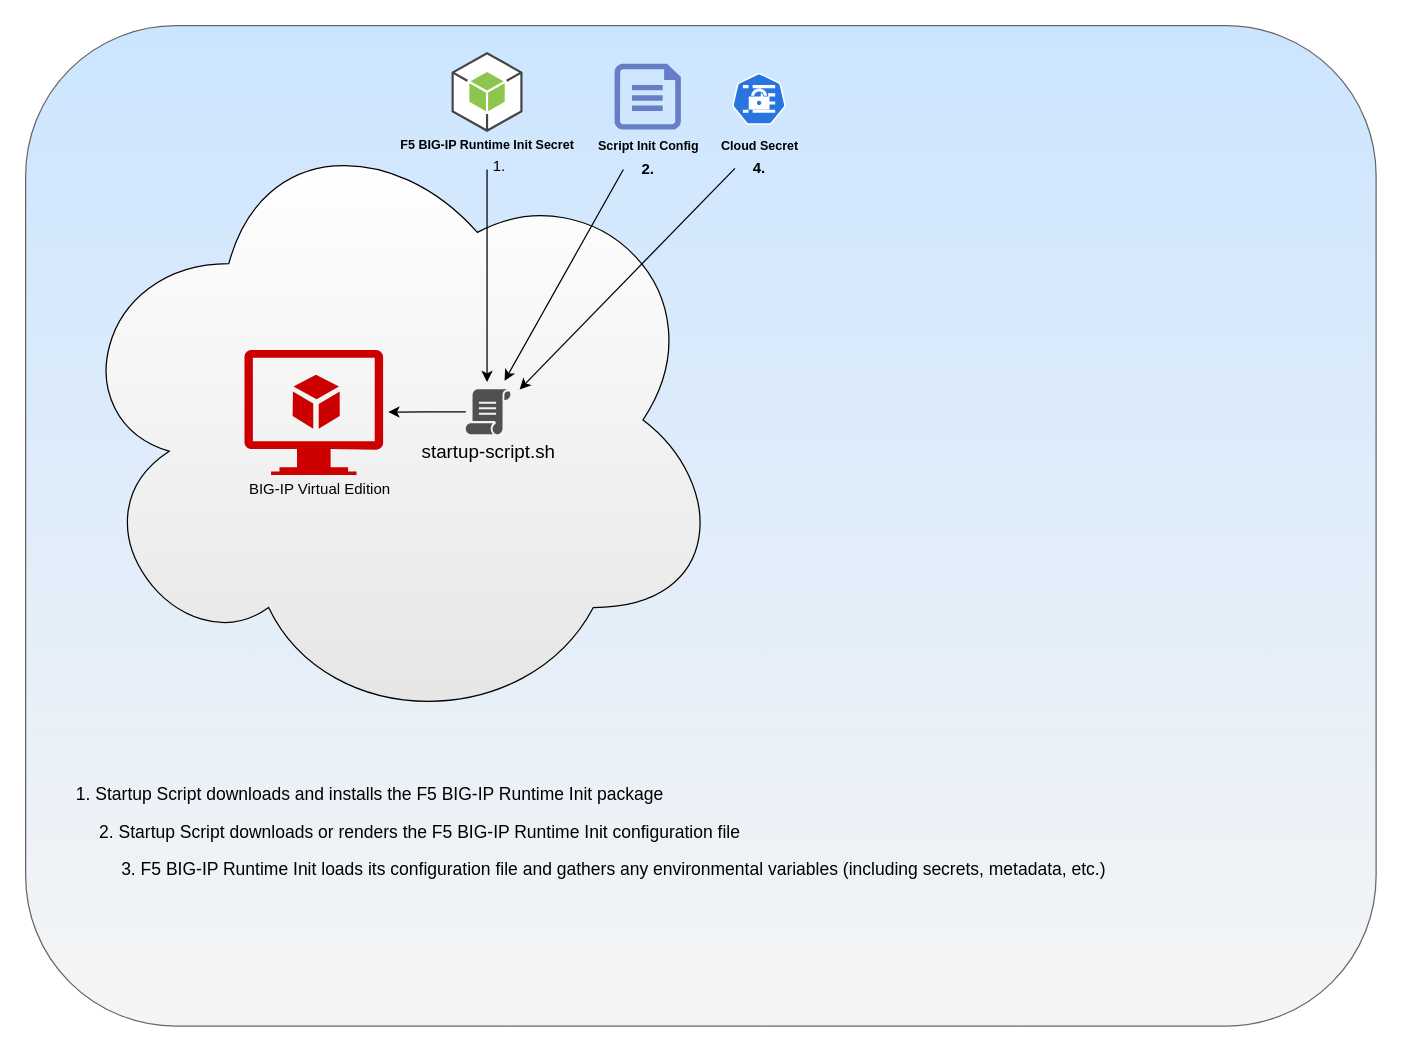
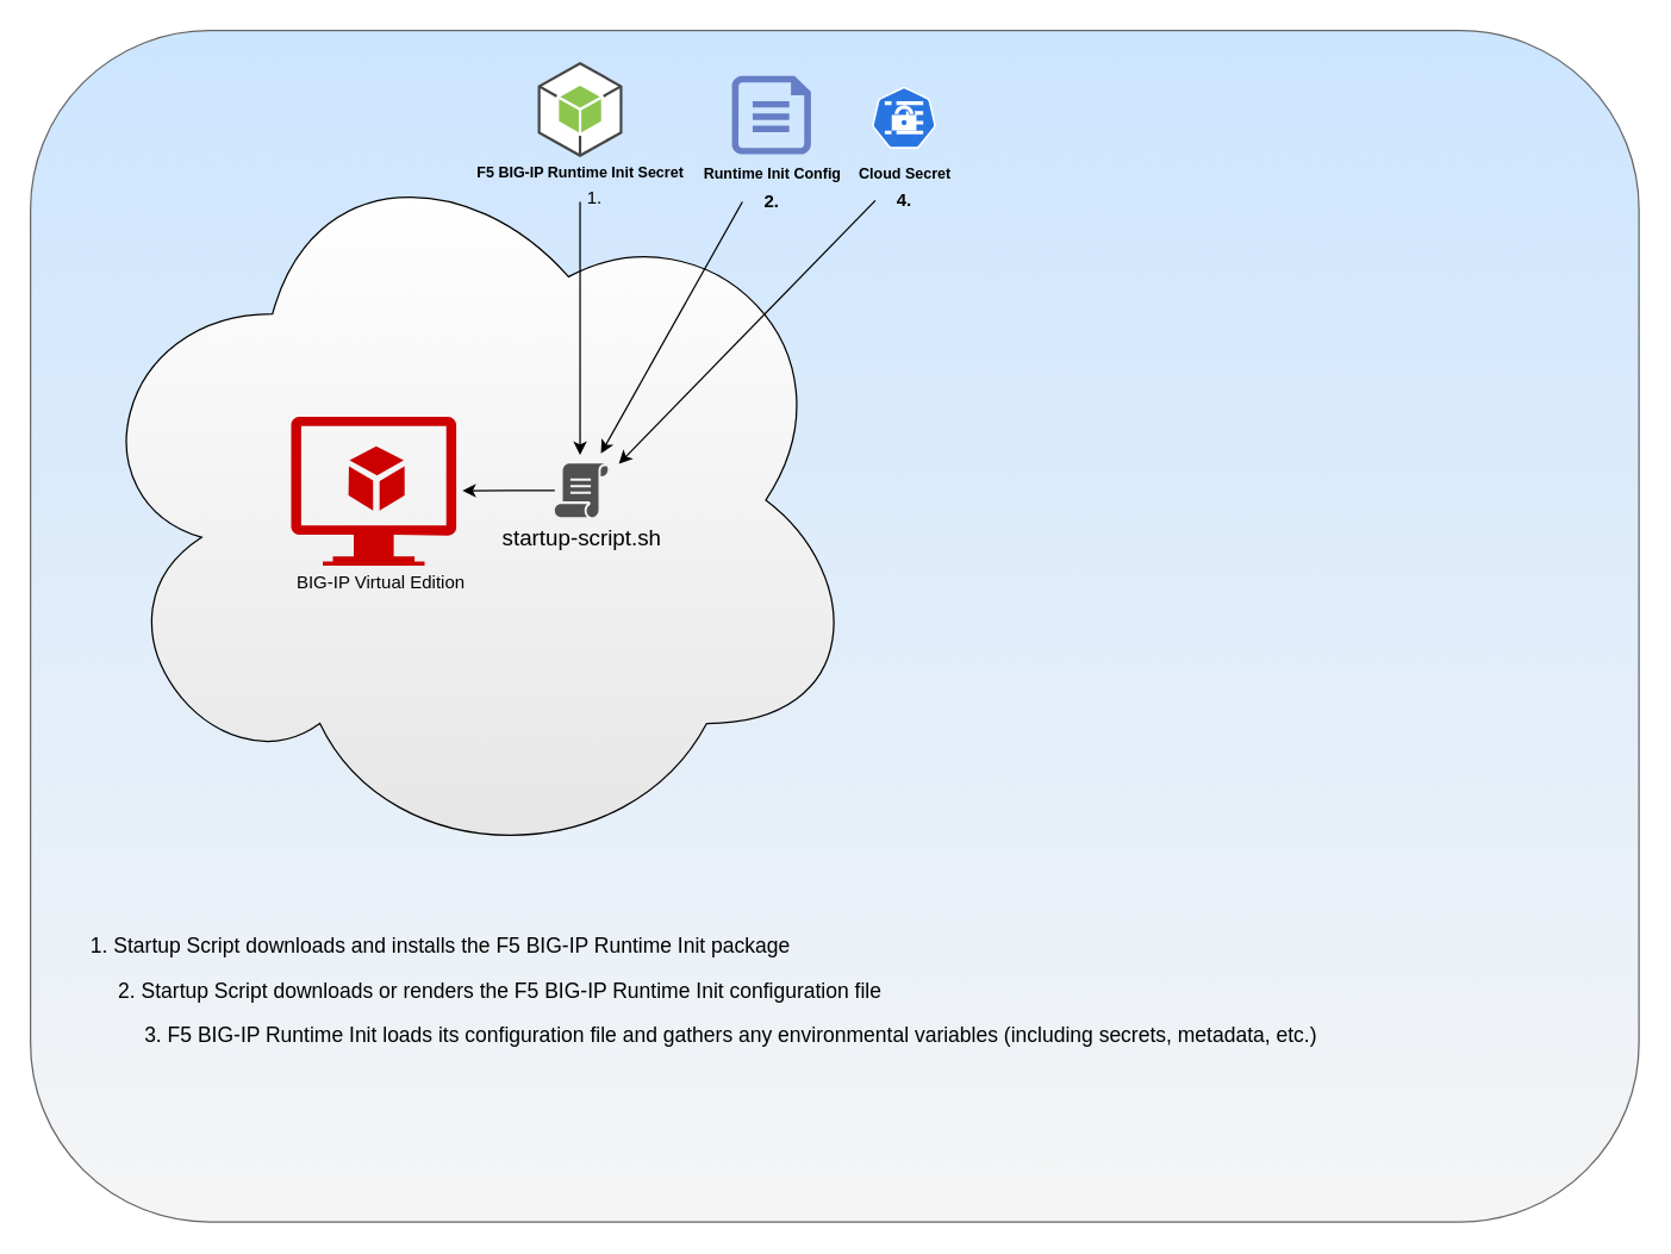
- <mxCell id="22" value="&lt;font style=&quot;font-size: 10px&quot;&gt;&lt;b&gt;Script Init Config&lt;/b&gt;&lt;/font&gt;" style="text;html=1;align=center;verticalAlign=middle;resizable=0;points=[];autosize=1;spacing=0;" parent="19" vertex="1"><mxGeometry x="4.5" y="55.905" width="110" height="20" as="geometry" /></mxCell>
+ <mxCell id="22" value="&lt;font style=&quot;font-size: 10px&quot;&gt;&lt;b&gt;Runtime Init Config&lt;/b&gt;&lt;/font&gt;" style="text;html=1;align=center;verticalAlign=middle;resizable=0;points=[];autosize=1;spacing=0;" parent="19" vertex="1"><mxGeometry x="4.5" y="55.905" width="110" height="20" as="geometry" /></mxCell>
